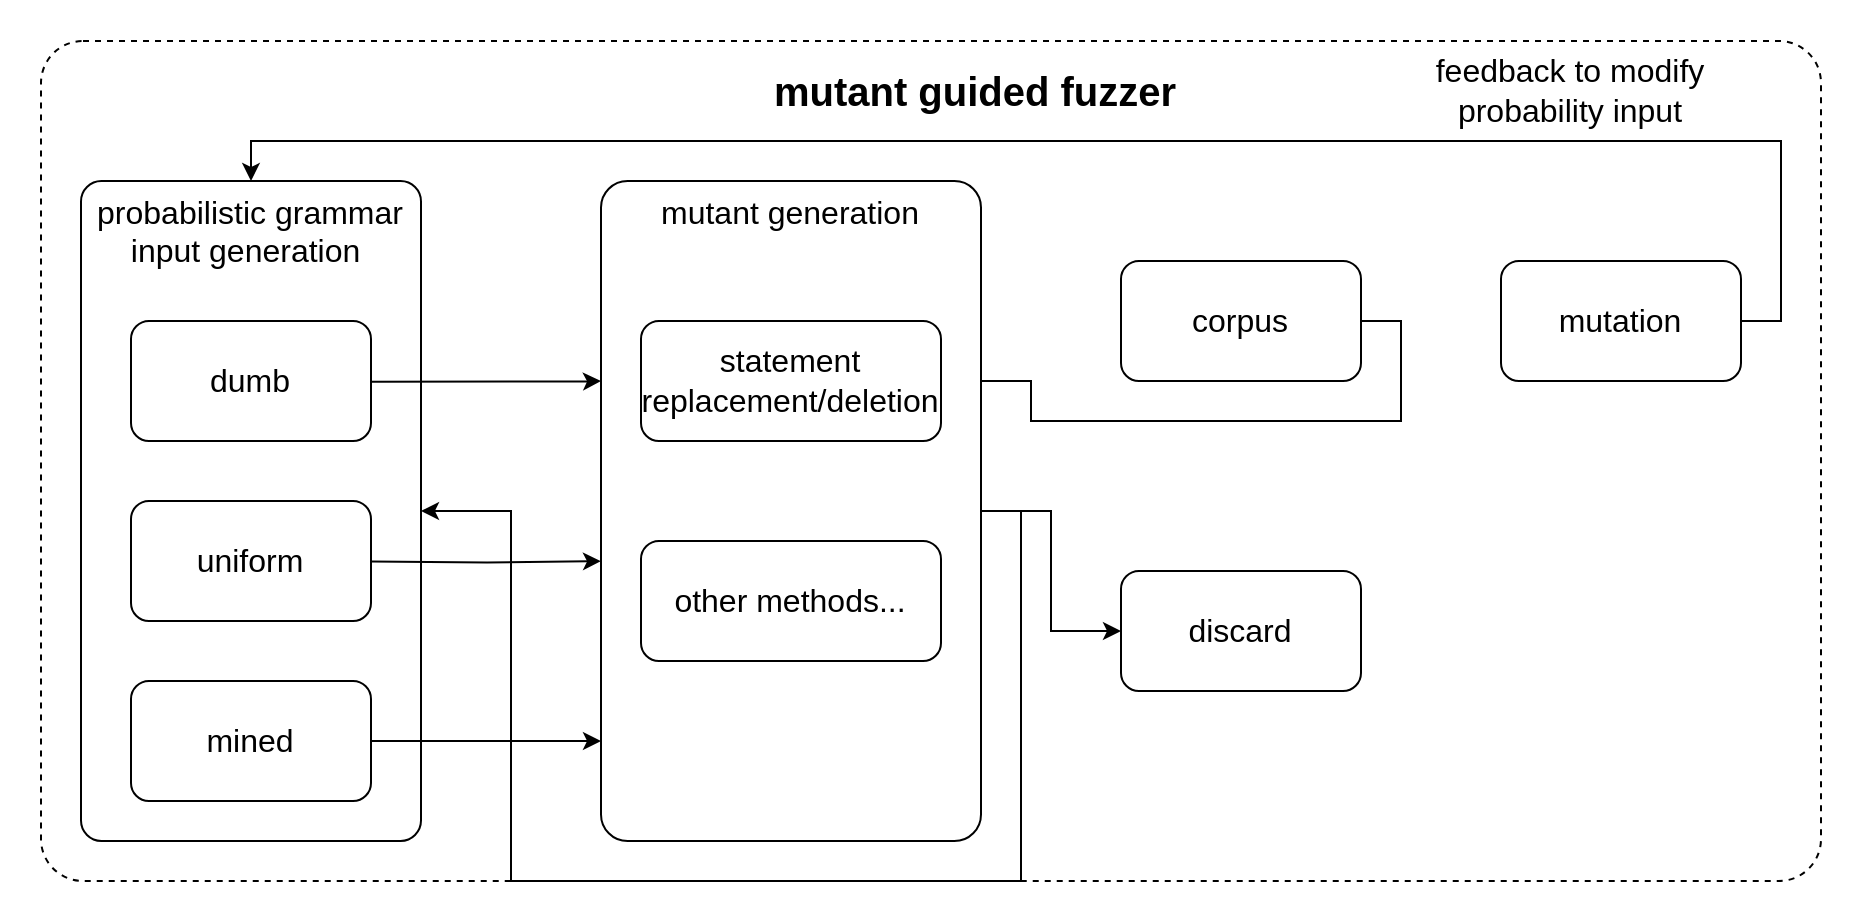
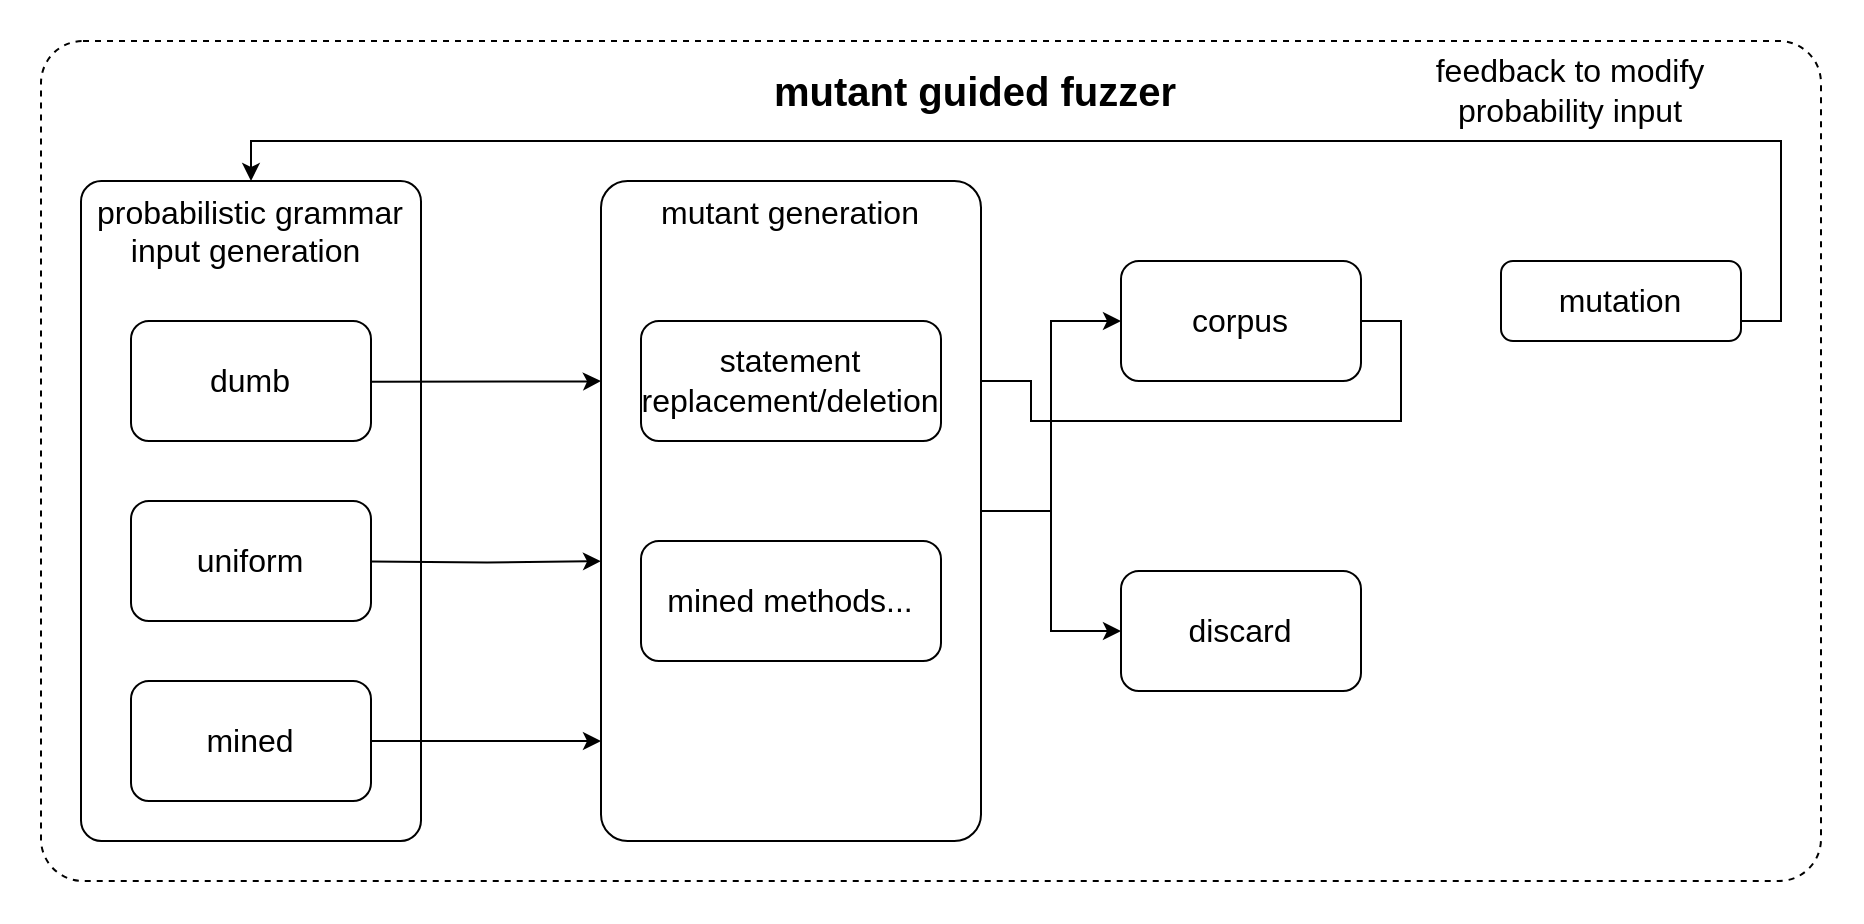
- <mxCell id="5" value="mutation" style="rounded=1;whiteSpace=wrap;html=1;fontSize=16;" parent="1" vertex="1"><mxGeometry x="750" y="130" width="120" height="60" as="geometry" /></mxCell>
+ <mxCell id="5" value="mutation" style="rounded=1;whiteSpace=wrap;html=1;fontSize=16;" parent="1" vertex="1"><mxGeometry x="750" y="130" width="120" height="40" as="geometry" /></mxCell>
- <mxCell id="16" value="other methods..." style="rounded=1;whiteSpace=wrap;html=1;fontSize=16;fillColor=none;" parent="1" vertex="1"><mxGeometry x="320" y="270" width="150" height="60" as="geometry" /></mxCell>
+ <mxCell id="16" value="mined methods..." style="rounded=1;whiteSpace=wrap;html=1;fontSize=16;fillColor=none;" parent="1" vertex="1"><mxGeometry x="320" y="270" width="150" height="60" as="geometry" /></mxCell>
- <mxCell id="9" style="edgeStyle=orthogonalEdgeStyle;rounded=0;orthogonalLoop=1;jettySize=auto;html=1;exitX=1;exitY=0.5;exitDx=0;exitDy=0;" parent="1" source="10" target="3" edge="1"><mxGeometry relative="1" as="geometry" /></mxCell>
+ <mxCell id="9" style="edgeStyle=orthogonalEdgeStyle;rounded=0;orthogonalLoop=1;jettySize=auto;html=1;exitX=1;exitY=0.5;exitDx=0;exitDy=0;entryX=0;entryY=0.5;entryDx=0;entryDy=0;" parent="1" source="10" target="7" edge="1"><mxGeometry relative="1" as="geometry" /></mxCell>
